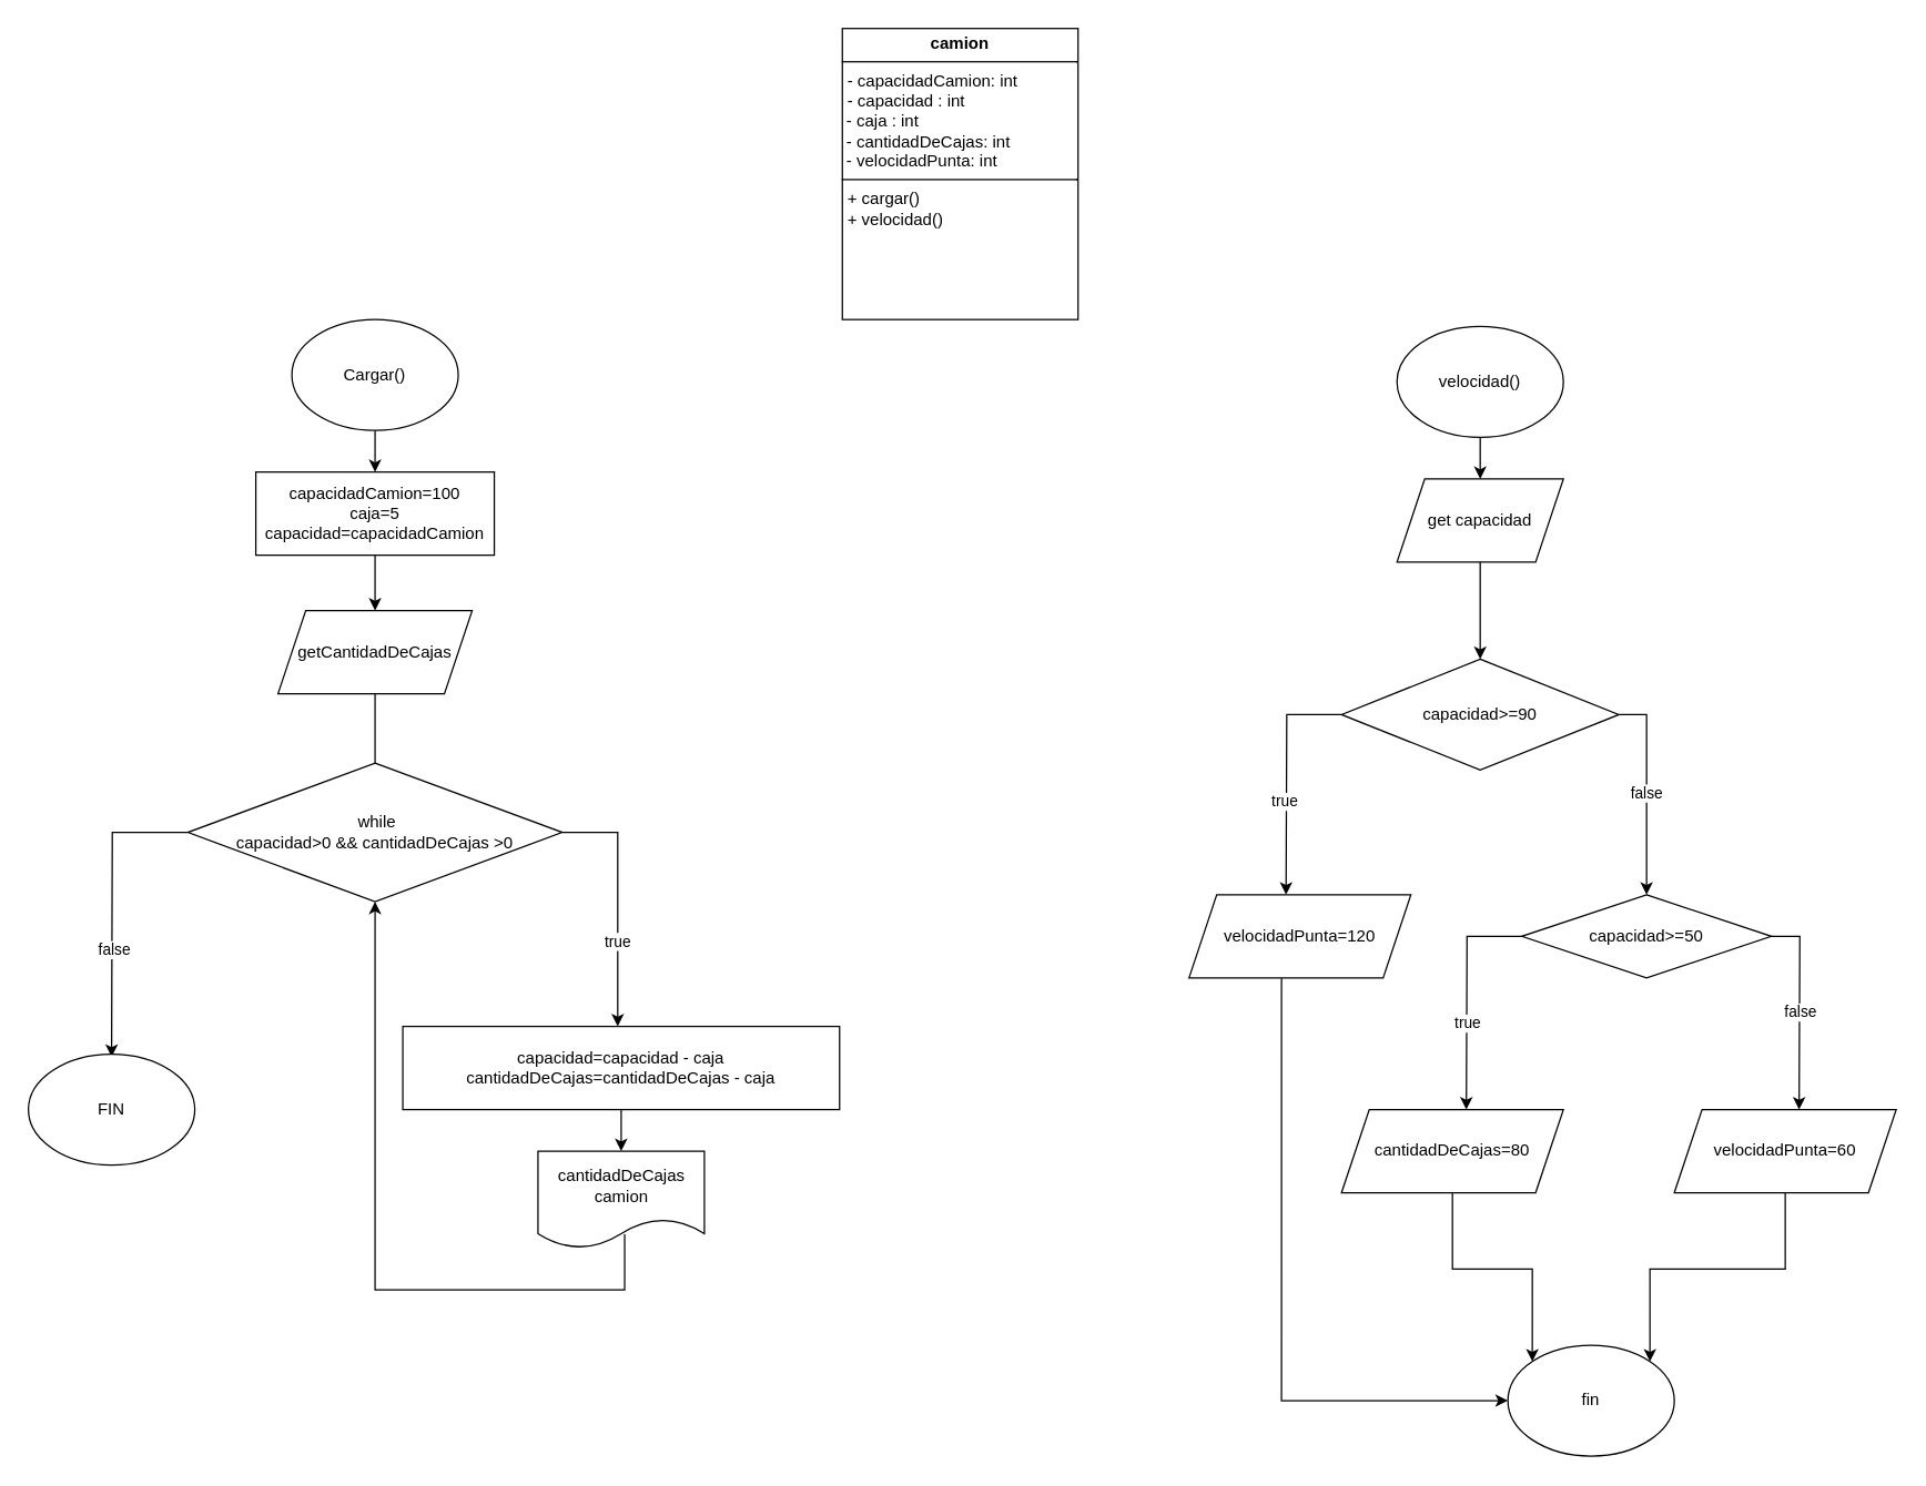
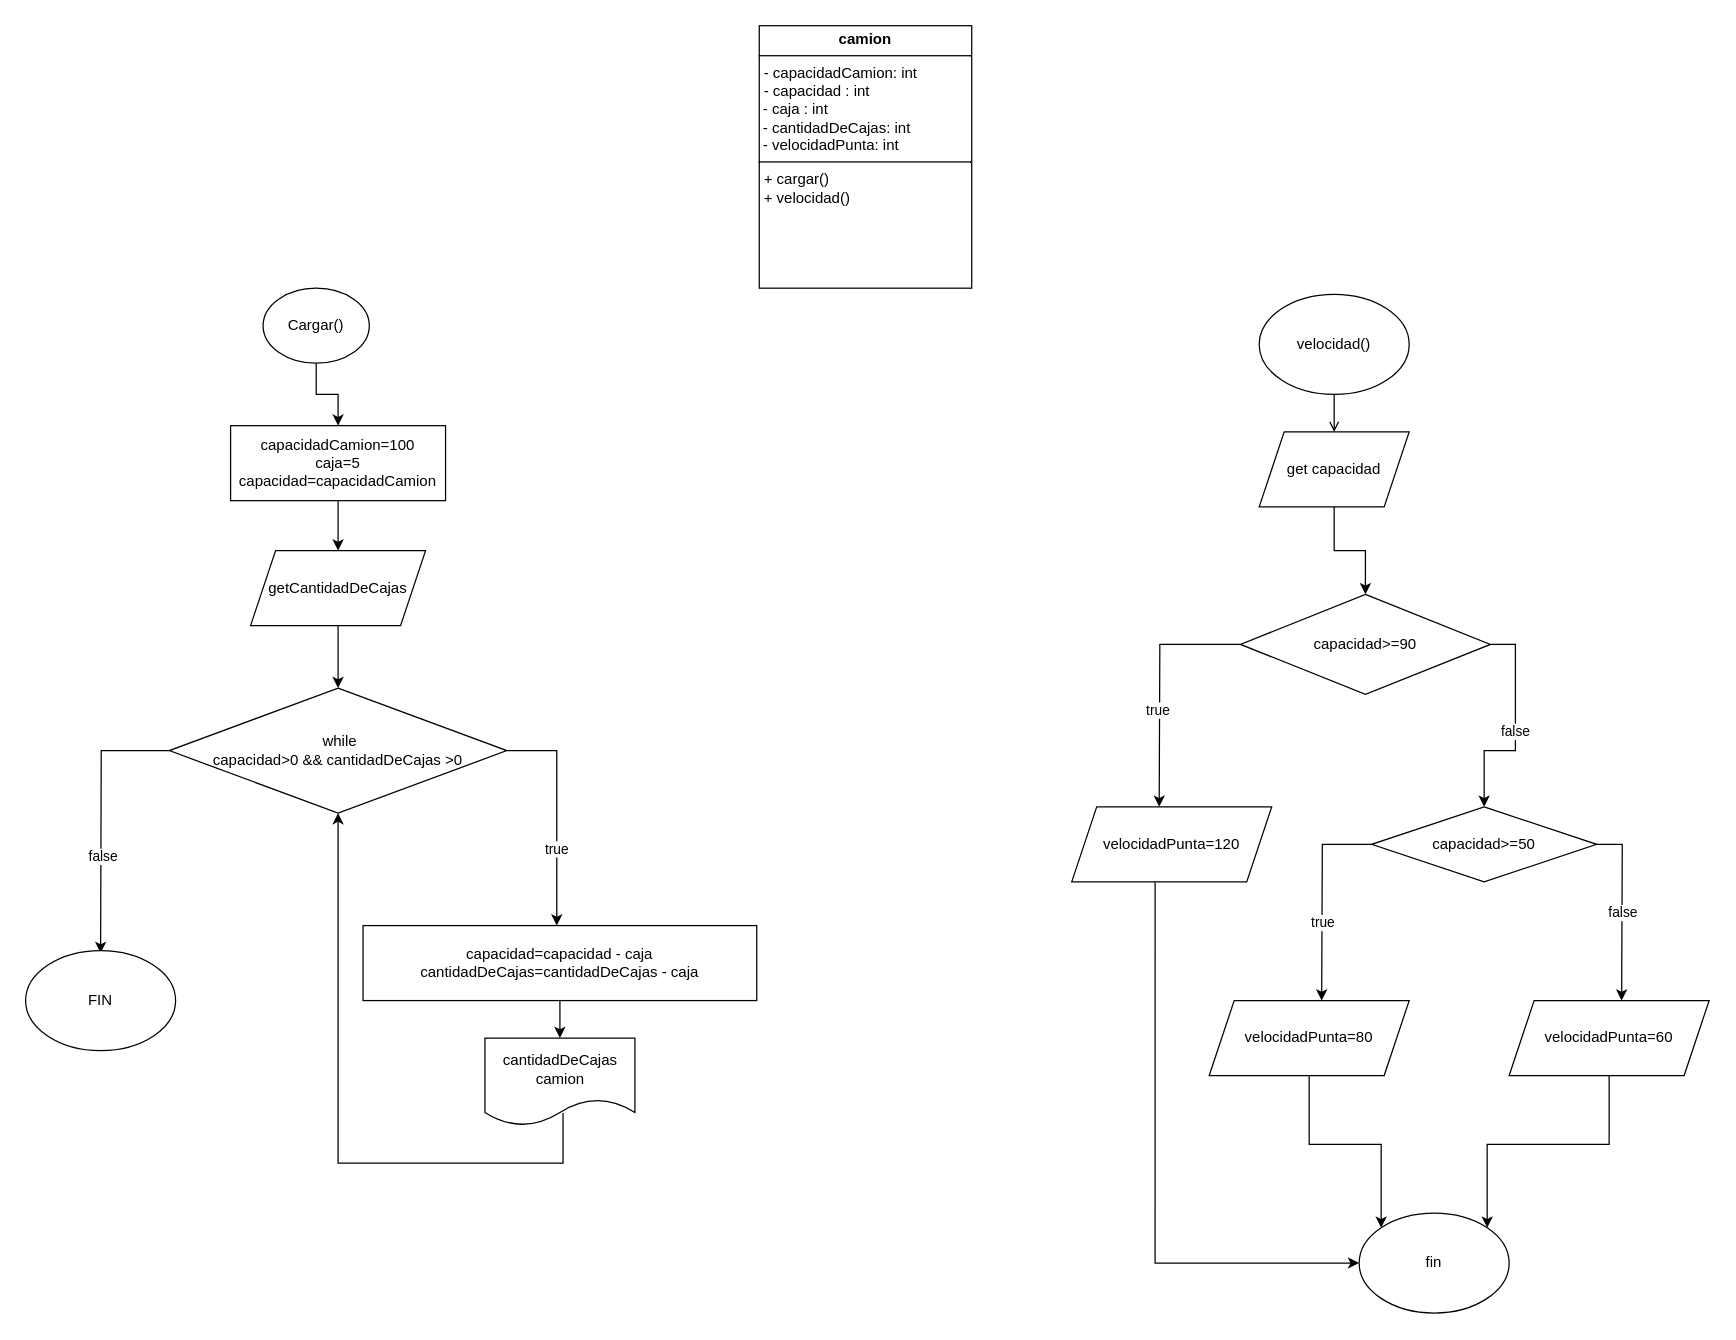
- <mxCell id="4" value="Cargar()" style="ellipse;whiteSpace=wrap;html=1;" parent="1" vertex="1"><mxGeometry x="210" y="230" width="120" height="80" as="geometry" /></mxCell>
+ <mxCell id="4" value="Cargar()" style="ellipse;whiteSpace=wrap;html=1;" parent="1" vertex="1"><mxGeometry x="210" y="230" width="85" height="60" as="geometry" /></mxCell>
- <mxCell id="19" style="edgeStyle=orthogonalEdgeStyle;rounded=0;orthogonalLoop=1;jettySize=auto;html=1;" edge="1" parent="1" source="20" target="22"><mxGeometry relative="1" as="geometry"><mxPoint x="1067" y="345" as="targetPoint" /></mxGeometry></mxCell>
+ <mxCell id="19" style="edgeStyle=orthogonalEdgeStyle;rounded=0;orthogonalLoop=1;jettySize=auto;html=1;endArrow=open;" edge="1" parent="1" source="20" target="22"><mxGeometry relative="1" as="geometry"><mxPoint x="1067" y="345" as="targetPoint" /></mxGeometry></mxCell>
- <mxCell id="27" value="capacidad&amp;gt;=90" style="rhombus;whiteSpace=wrap;html=1;" vertex="1" parent="1"><mxGeometry x="967" y="475" width="200" height="80" as="geometry" /></mxCell>
+ <mxCell id="27" value="capacidad&amp;gt;=90" style="rhombus;whiteSpace=wrap;html=1;" vertex="1" parent="1"><mxGeometry x="992" y="475" width="200" height="80" as="geometry" /></mxCell>
- <mxCell id="7" value="" style="edgeStyle=orthogonalEdgeStyle;rounded=0;orthogonalLoop=1;jettySize=auto;html=1;endArrow=none;" parent="1" source="8" target="13" edge="1"><mxGeometry relative="1" as="geometry" /></mxCell>
+ <mxCell id="7" value="" style="edgeStyle=orthogonalEdgeStyle;rounded=0;orthogonalLoop=1;jettySize=auto;html=1;" parent="1" source="8" target="13" edge="1"><mxGeometry relative="1" as="geometry" /></mxCell>
- <mxCell id="36" value="cantidadDeCajas=80" style="shape=parallelogram;perimeter=parallelogramPerimeter;whiteSpace=wrap;html=1;fixedSize=1;" vertex="1" parent="1"><mxGeometry x="967" y="800" width="160" height="60" as="geometry" /></mxCell>
+ <mxCell id="36" value="velocidadPunta=80" style="shape=parallelogram;perimeter=parallelogramPerimeter;whiteSpace=wrap;html=1;fixedSize=1;" vertex="1" parent="1"><mxGeometry x="967" y="800" width="160" height="60" as="geometry" /></mxCell>
